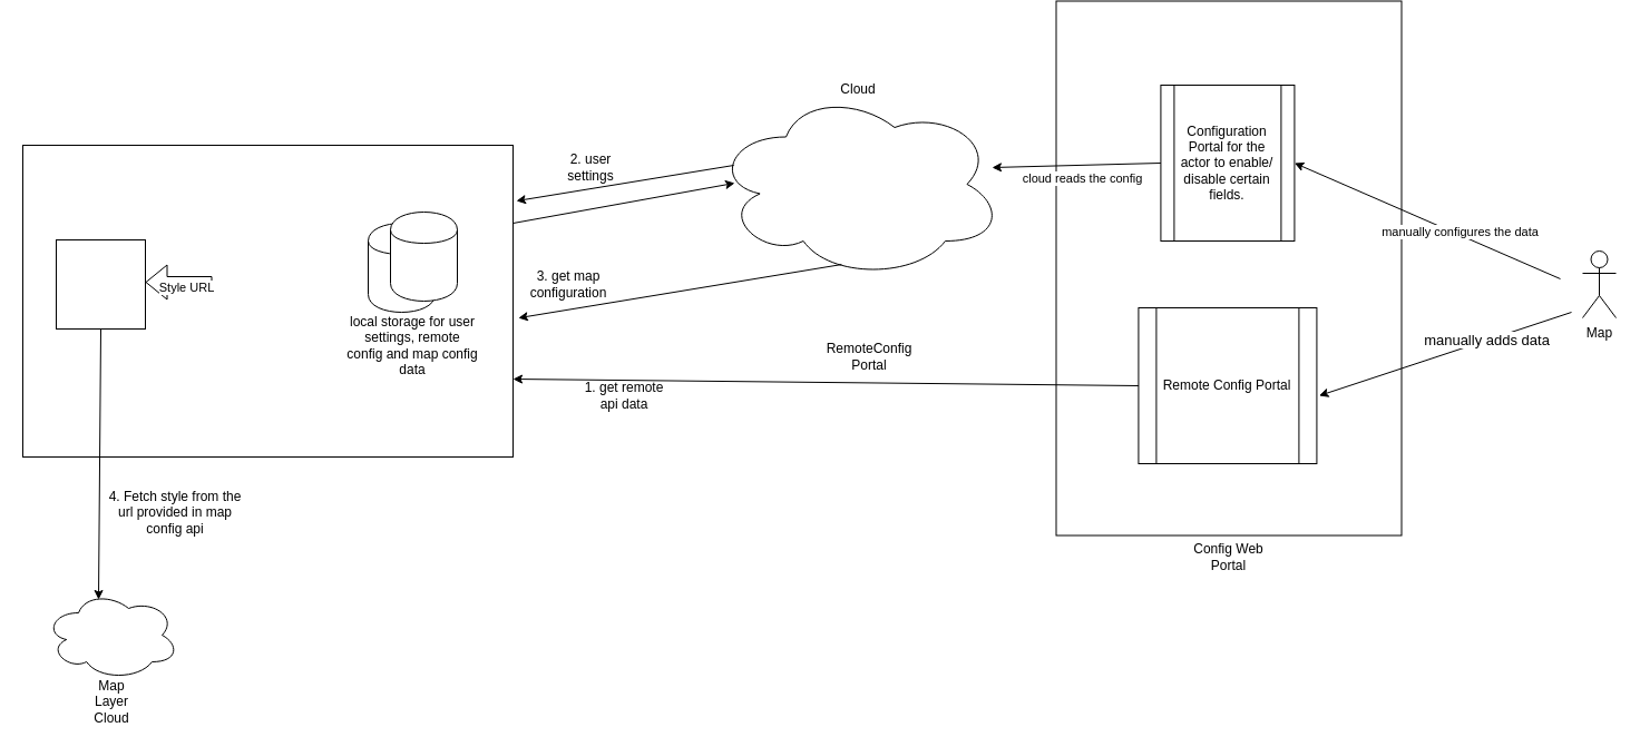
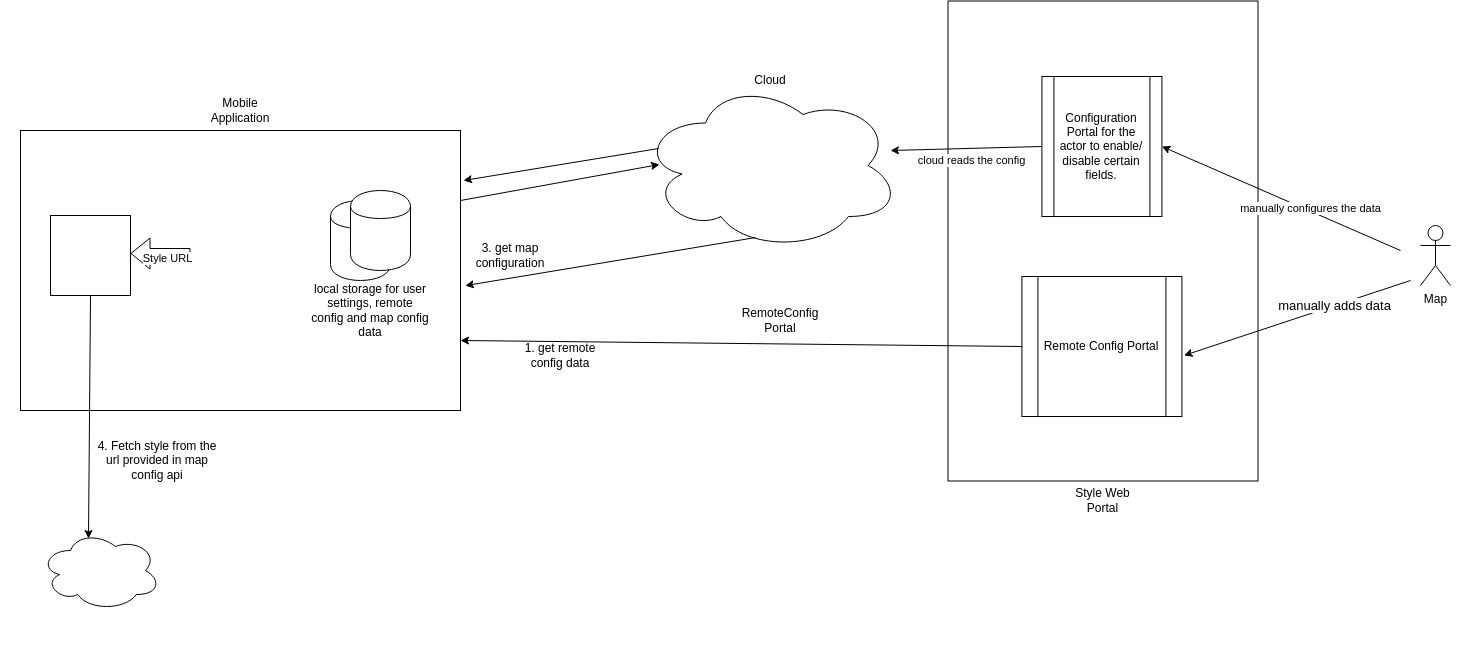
+ <mxCell id="24" value="Mobile Application" style="text;html=1;strokeColor=none;fillColor=none;align=center;verticalAlign=middle;whiteSpace=wrap;rounded=0;" vertex="1" parent="22"><mxGeometry x="175" width="90" height="20" as="geometry" /></mxCell>
- <mxCell id="17" value="2. user settings" style="text;html=1;strokeColor=none;fillColor=none;align=center;verticalAlign=middle;whiteSpace=wrap;rounded=0;" vertex="1" parent="1"><mxGeometry x="510" y="90" width="40" height="20" as="geometry" /></mxCell>
- <mxCell id="13" value="1. get remote api data" style="text;html=1;strokeColor=none;fillColor=none;align=center;verticalAlign=middle;whiteSpace=wrap;rounded=0;" vertex="1" parent="1"><mxGeometry x="520" y="290" width="80" height="30" as="geometry" /></mxCell>
+ <mxCell id="13" value="1. get remote config data" style="text;html=1;strokeColor=none;fillColor=none;align=center;verticalAlign=middle;whiteSpace=wrap;rounded=0;" vertex="1" parent="1"><mxGeometry x="520" y="290" width="80" height="30" as="geometry" /></mxCell>
- <mxCell id="39" value="Config Web Portal" style="text;html=1;strokeColor=none;fillColor=none;align=center;verticalAlign=middle;whiteSpace=wrap;rounded=0;" vertex="1" parent="1"><mxGeometry x="1066.25" y="440" width="72.5" height="20" as="geometry" /></mxCell>
+ <mxCell id="39" value="Style Web Portal" style="text;html=1;strokeColor=none;fillColor=none;align=center;verticalAlign=middle;whiteSpace=wrap;rounded=0;" vertex="1" parent="1"><mxGeometry x="1066.25" y="440" width="72.5" height="20" as="geometry" /></mxCell>
- <mxCell id="35" value="Map Layer&lt;br&gt;Cloud&lt;br&gt;" style="text;html=1;strokeColor=none;fillColor=none;align=center;verticalAlign=middle;whiteSpace=wrap;rounded=0;" vertex="1" parent="1"><mxGeometry x="80" y="570" width="40" height="20" as="geometry" /></mxCell>
